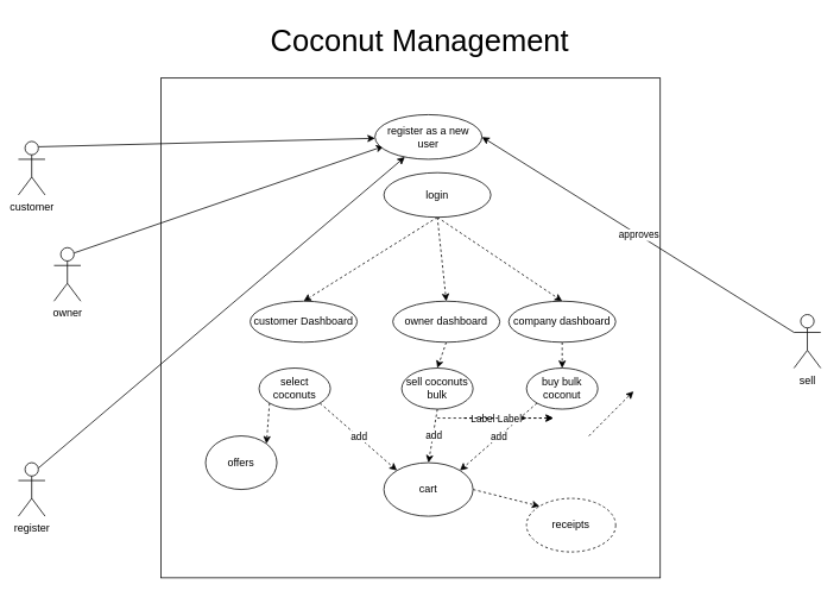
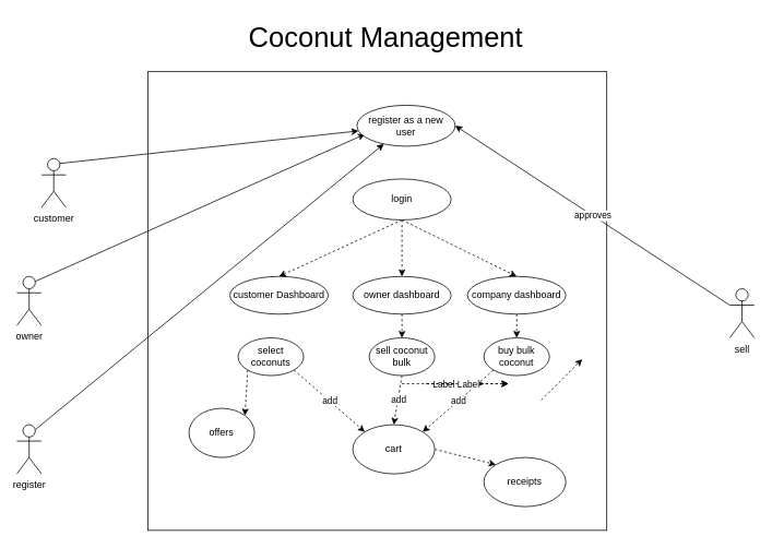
- <mxCell id="10" value="register as a new user" style="ellipse;whiteSpace=wrap;html=1;" vertex="1" parent="1"><mxGeometry x="420" y="128" width="120" height="50" as="geometry" /></mxCell>
+ <mxCell id="10" value="register as a new user" style="ellipse;whiteSpace=wrap;html=1;" vertex="1" parent="1"><mxGeometry x="435" y="128" width="120" height="50" as="geometry" /></mxCell>
- <mxCell id="9" value="customer" style="shape=umlActor;verticalLabelPosition=bottom;verticalAlign=top;html=1;outlineConnect=0;" vertex="1" parent="1"><mxGeometry x="20" y="158" width="30" height="60" as="geometry" /></mxCell>
+ <mxCell id="9" value="customer" style="shape=umlActor;verticalLabelPosition=bottom;verticalAlign=top;html=1;outlineConnect=0;" vertex="1" parent="1"><mxGeometry x="50" y="193" width="30" height="60" as="geometry" /></mxCell>
- <mxCell id="14" value="login" style="ellipse;whiteSpace=wrap;html=1;" vertex="1" parent="1"><mxGeometry x="430" y="193" width="120" height="50" as="geometry" /></mxCell>
+ <mxCell id="14" value="login" style="ellipse;whiteSpace=wrap;html=1;" vertex="1" parent="1"><mxGeometry x="430" y="218" width="120" height="50" as="geometry" /></mxCell>
- <mxCell id="7" value="owner" style="shape=umlActor;verticalLabelPosition=bottom;verticalAlign=top;html=1;outlineConnect=0;" vertex="1" parent="1"><mxGeometry x="60" y="277" width="30" height="60" as="geometry" /></mxCell>
+ <mxCell id="7" value="owner" style="shape=umlActor;verticalLabelPosition=bottom;verticalAlign=top;html=1;outlineConnect=0;" vertex="1" parent="1"><mxGeometry x="20" y="337" width="30" height="60" as="geometry" /></mxCell>
- <mxCell id="17" value="owner dashboard" style="ellipse;whiteSpace=wrap;html=1;" vertex="1" parent="1"><mxGeometry x="440" y="337" width="120" height="46" as="geometry" /></mxCell>
+ <mxCell id="17" value="owner dashboard" style="ellipse;whiteSpace=wrap;html=1;" vertex="1" parent="1"><mxGeometry x="430" y="337" width="120" height="46" as="geometry" /></mxCell>
- <mxCell id="26" value="sell coconuts bulk" style="ellipse;whiteSpace=wrap;html=1;" vertex="1" parent="1"><mxGeometry x="450" y="412" width="80" height="46" as="geometry" /></mxCell>
+ <mxCell id="26" value="sell coconut bulk" style="ellipse;whiteSpace=wrap;html=1;" vertex="1" parent="1"><mxGeometry x="450" y="412" width="80" height="46" as="geometry" /></mxCell>
- <mxCell id="32" value="offers" style="ellipse;whiteSpace=wrap;html=1;" vertex="1" parent="1"><mxGeometry x="230" y="488" width="80" height="60" as="geometry" /></mxCell>
+ <mxCell id="32" value="offers" style="ellipse;whiteSpace=wrap;html=1;" vertex="1" parent="1"><mxGeometry x="230" y="498" width="80" height="60" as="geometry" /></mxCell>
- <mxCell id="33" value="receipts" style="ellipse;whiteSpace=wrap;html=1;dashed=1;" vertex="1" parent="1"><mxGeometry x="590" y="558" width="100" height="60" as="geometry" /></mxCell>
+ <mxCell id="33" value="receipts" style="ellipse;whiteSpace=wrap;html=1;" vertex="1" parent="1"><mxGeometry x="590" y="558" width="100" height="60" as="geometry" /></mxCell>
